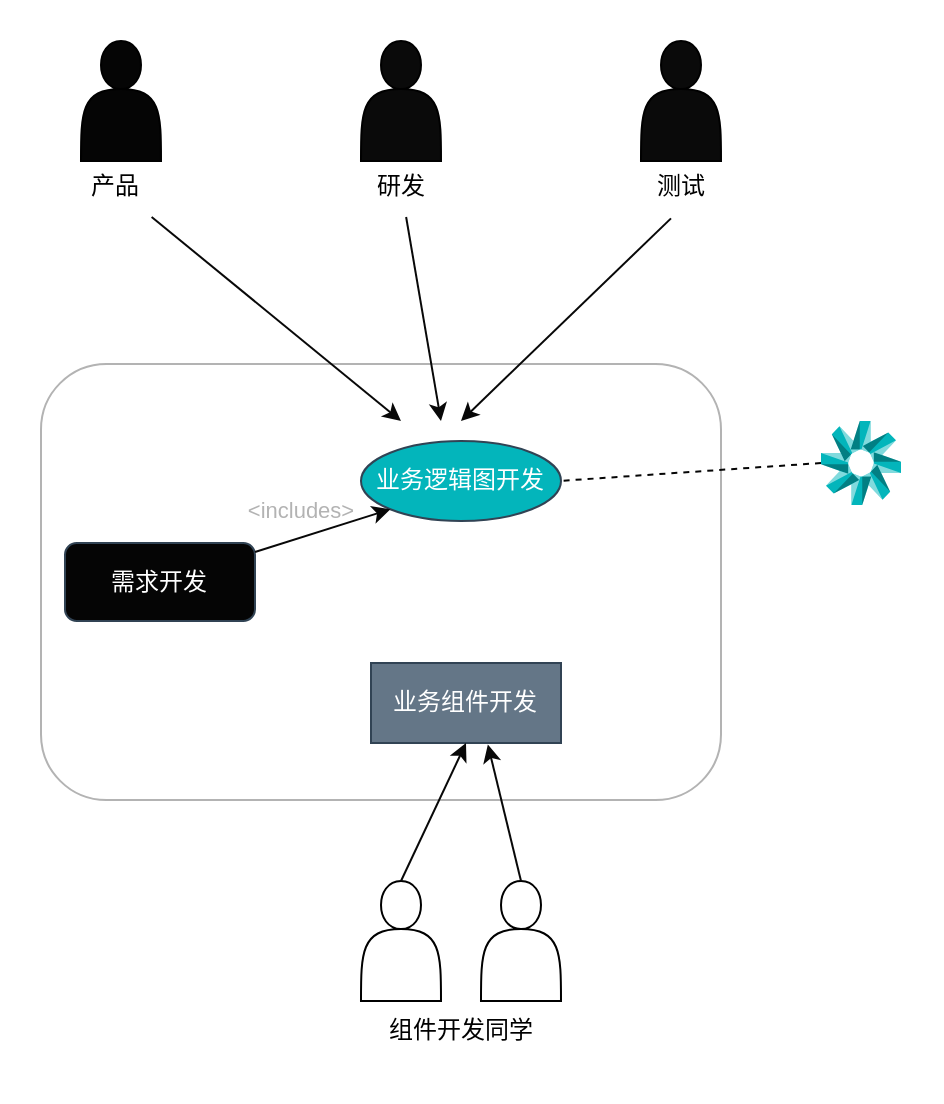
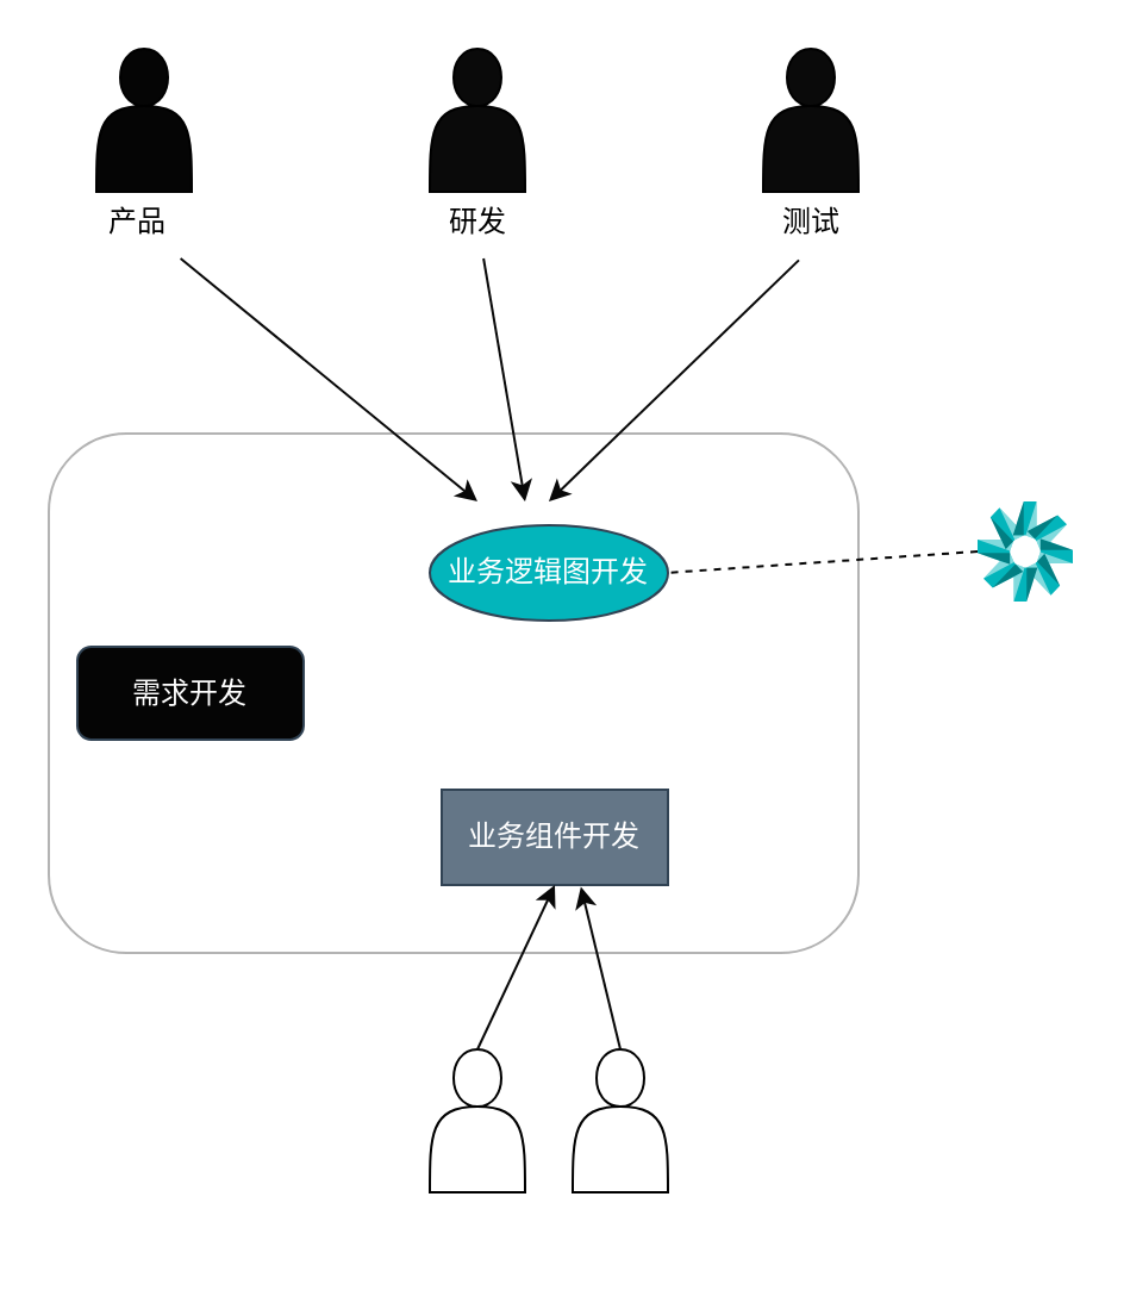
- <mxCell id="15" value="" style="endArrow=classic;html=1;rounded=0;strokeColor=#080808;entryX=0;entryY=1;entryDx=0;entryDy=0;" edge="1" parent="1" source="14" target="12"><mxGeometry width="50" height="50" relative="1" as="geometry"><mxPoint x="85" y="118" as="sourcePoint" /><mxPoint x="210" y="220" as="targetPoint" /></mxGeometry></mxCell>
- <mxCell id="16" value="&amp;lt;includes&amp;gt;" style="edgeLabel;html=1;align=center;verticalAlign=middle;resizable=0;points=[];labelBackgroundColor=none;fontColor=#B3B3B3;" vertex="1" connectable="0" parent="15"><mxGeometry x="-0.253" y="1" relative="1" as="geometry"><mxPoint x="-2" y="-12" as="offset" /></mxGeometry></mxCell>
- <mxCell id="19" value="&lt;font color=&quot;#000000&quot;&gt;组件开发同学&lt;/font&gt;" style="text;html=1;align=center;verticalAlign=middle;resizable=0;points=[];autosize=1;strokeColor=none;fillColor=none;" vertex="1" parent="1"><mxGeometry x="180" y="500" width="100" height="30" as="geometry" /></mxCell>
